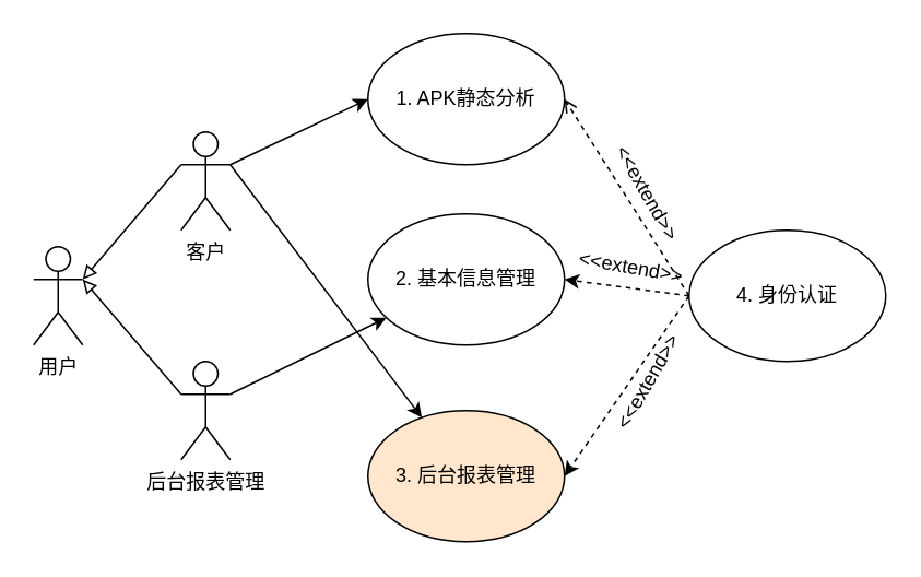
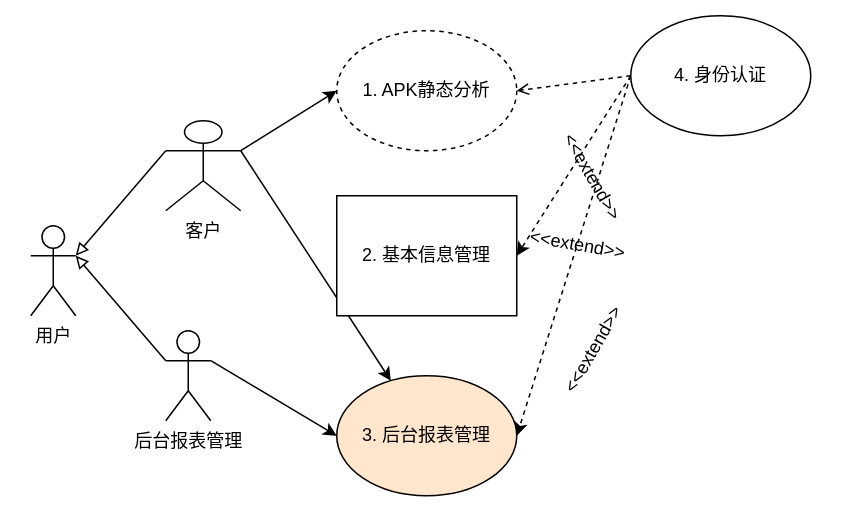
- <mxCell id="10" value="1. APK静态分析" style="ellipse;whiteSpace=wrap;html=1;" vertex="1" parent="1"><mxGeometry x="224" y="20" width="120" height="80" as="geometry" /></mxCell>
+ <mxCell id="10" value="1. APK静态分析" style="ellipse;whiteSpace=wrap;html=1;dashed=1;" vertex="1" parent="1"><mxGeometry x="224" y="20" width="120" height="80" as="geometry" /></mxCell>
- <mxCell id="5" value="客户" style="shape=umlActor;verticalLabelPosition=bottom;verticalAlign=top;html=1;outlineConnect=0;" vertex="1" parent="1"><mxGeometry x="110" y="80" width="30" height="60" as="geometry" /></mxCell>
+ <mxCell id="5" value="客户" style="shape=umlActor;verticalLabelPosition=bottom;verticalAlign=top;html=1;outlineConnect=0;" vertex="1" parent="1"><mxGeometry x="110" y="80" width="50" height="60" as="geometry" /></mxCell>
- <mxCell id="11" value="2. 基本信息管理" style="ellipse;whiteSpace=wrap;html=1;" vertex="1" parent="1"><mxGeometry x="224" y="130" width="120" height="80" as="geometry" /></mxCell>
+ <mxCell id="11" value="2. 基本信息管理" style="whiteSpace=wrap;html=1;rounded=0;" vertex="1" parent="1"><mxGeometry x="224" y="130" width="120" height="80" as="geometry" /></mxCell>
- <mxCell id="15" value="4. 身份认证" style="ellipse;whiteSpace=wrap;html=1;" vertex="1" parent="1"><mxGeometry x="420" y="140" width="120" height="80" as="geometry" /></mxCell>
+ <mxCell id="15" value="4. 身份认证" style="ellipse;whiteSpace=wrap;html=1;" vertex="1" parent="1"><mxGeometry x="420" y="10" width="120" height="80" as="geometry" /></mxCell>
- <mxCell id="7" style="rounded=0;orthogonalLoop=1;jettySize=auto;html=1;exitX=1;exitY=0.333;exitDx=0;exitDy=0;exitPerimeter=0;" edge="1" parent="1" source="8" target="11"><mxGeometry relative="1" as="geometry" /></mxCell>
+ <mxCell id="7" style="rounded=0;orthogonalLoop=1;jettySize=auto;html=1;exitX=1;exitY=0.333;exitDx=0;exitDy=0;exitPerimeter=0;entryX=0;entryY=0.5;entryDx=0;entryDy=0;" edge="1" parent="1" source="8" target="16"><mxGeometry relative="1" as="geometry" /></mxCell>
